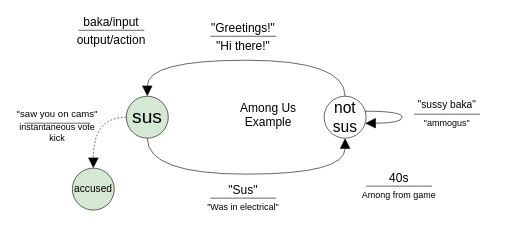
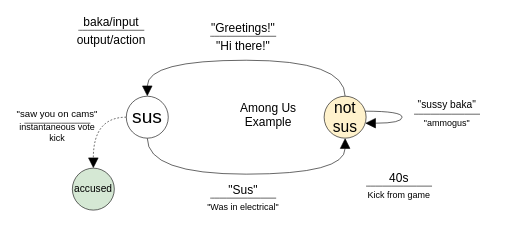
- <mxCell id="4" value="sus" style="ellipse;whiteSpace=wrap;html=1;aspect=fixed;fontSize=32;fillColor=#d5e8d4;" vertex="1" parent="1"><mxGeometry x="210" y="160" width="70" height="70" as="geometry" /></mxCell>
+ <mxCell id="4" value="sus" style="ellipse;whiteSpace=wrap;html=1;aspect=fixed;fontSize=32;" vertex="1" parent="1"><mxGeometry x="210" y="160" width="70" height="70" as="geometry" /></mxCell>
- <mxCell id="6" value="not sus" style="ellipse;whiteSpace=wrap;html=1;aspect=fixed;fontSize=26;" vertex="1" parent="1"><mxGeometry x="540" y="160" width="70" height="70" as="geometry" /></mxCell>
+ <mxCell id="6" value="not sus" style="ellipse;whiteSpace=wrap;html=1;aspect=fixed;fontSize=26;fillColor=#fff2cc;" vertex="1" parent="1"><mxGeometry x="540" y="160" width="70" height="70" as="geometry" /></mxCell>
- <mxCell id="18" value="Among from game" style="text;html=1;strokeColor=none;fillColor=none;align=center;verticalAlign=middle;whiteSpace=wrap;rounded=0;fontSize=15;" vertex="1" parent="1"><mxGeometry x="590" y="310" width="150" height="30" as="geometry" /></mxCell>
+ <mxCell id="18" value="Kick from game" style="text;html=1;strokeColor=none;fillColor=none;align=center;verticalAlign=middle;whiteSpace=wrap;rounded=0;fontSize=15;" vertex="1" parent="1"><mxGeometry x="590" y="310" width="150" height="30" as="geometry" /></mxCell>
